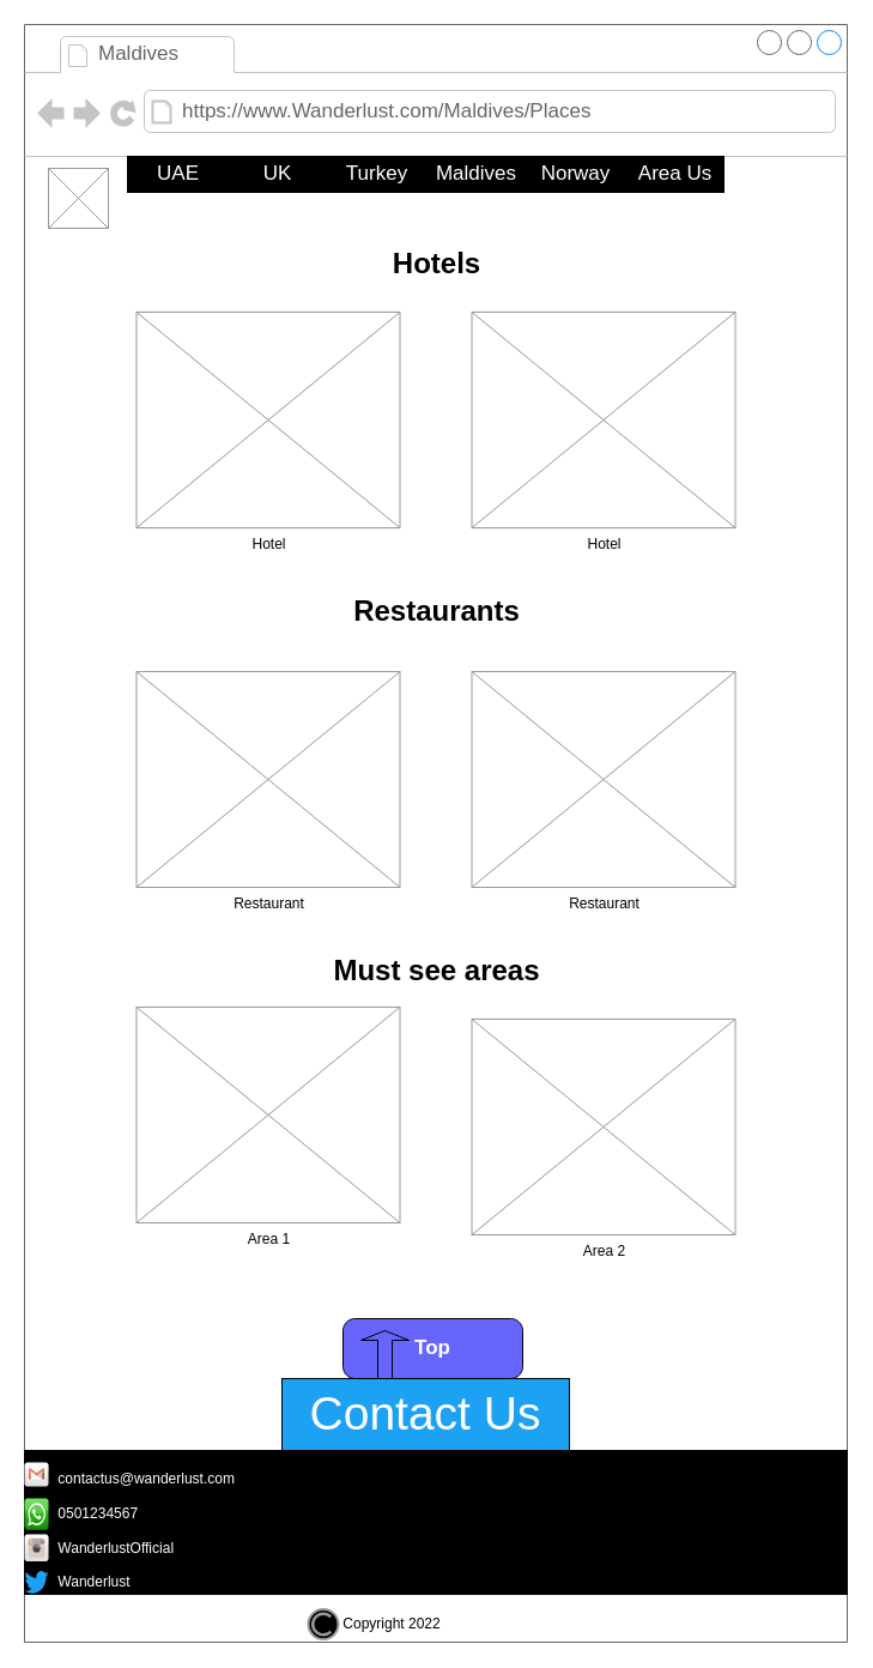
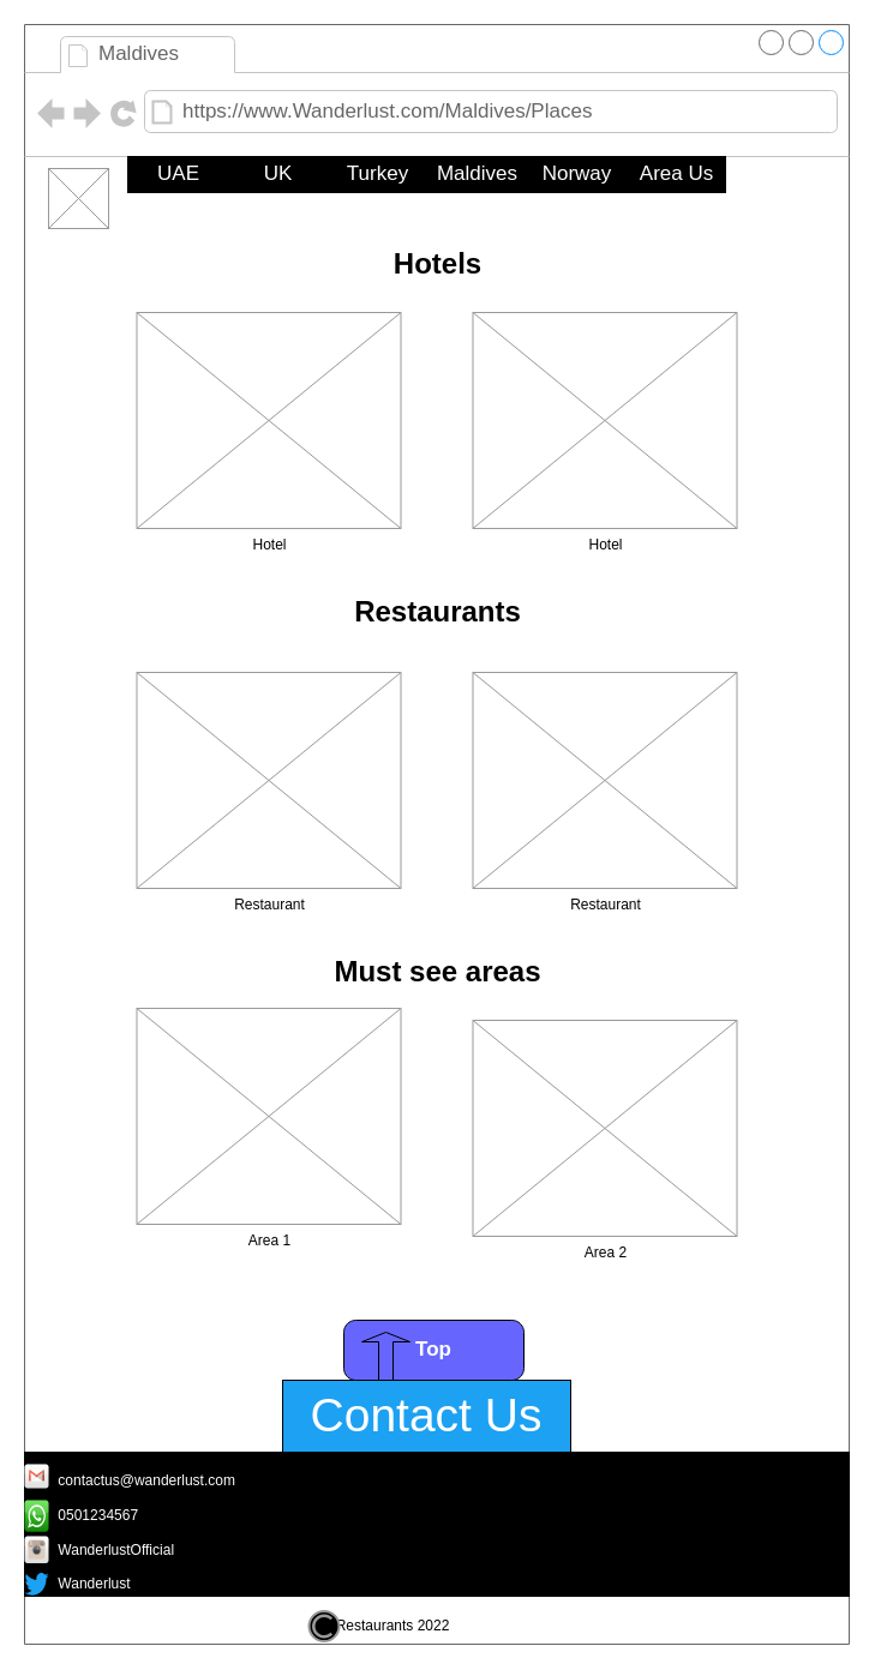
- <mxCell id="24" value="Copyright 2022" style="text;html=1;strokeColor=none;fillColor=none;align=center;verticalAlign=middle;whiteSpace=wrap;rounded=0;labelBackgroundColor=none;fontSize=12;fontColor=#000000;" vertex="1" parent="23"><mxGeometry width="140" height="30" as="geometry" /></mxCell>
+ <mxCell id="24" value="Restaurants 2022" style="text;html=1;strokeColor=none;fillColor=none;align=center;verticalAlign=middle;whiteSpace=wrap;rounded=0;labelBackgroundColor=none;fontSize=12;fontColor=#000000;" vertex="1" parent="23"><mxGeometry width="140" height="30" as="geometry" /></mxCell>
